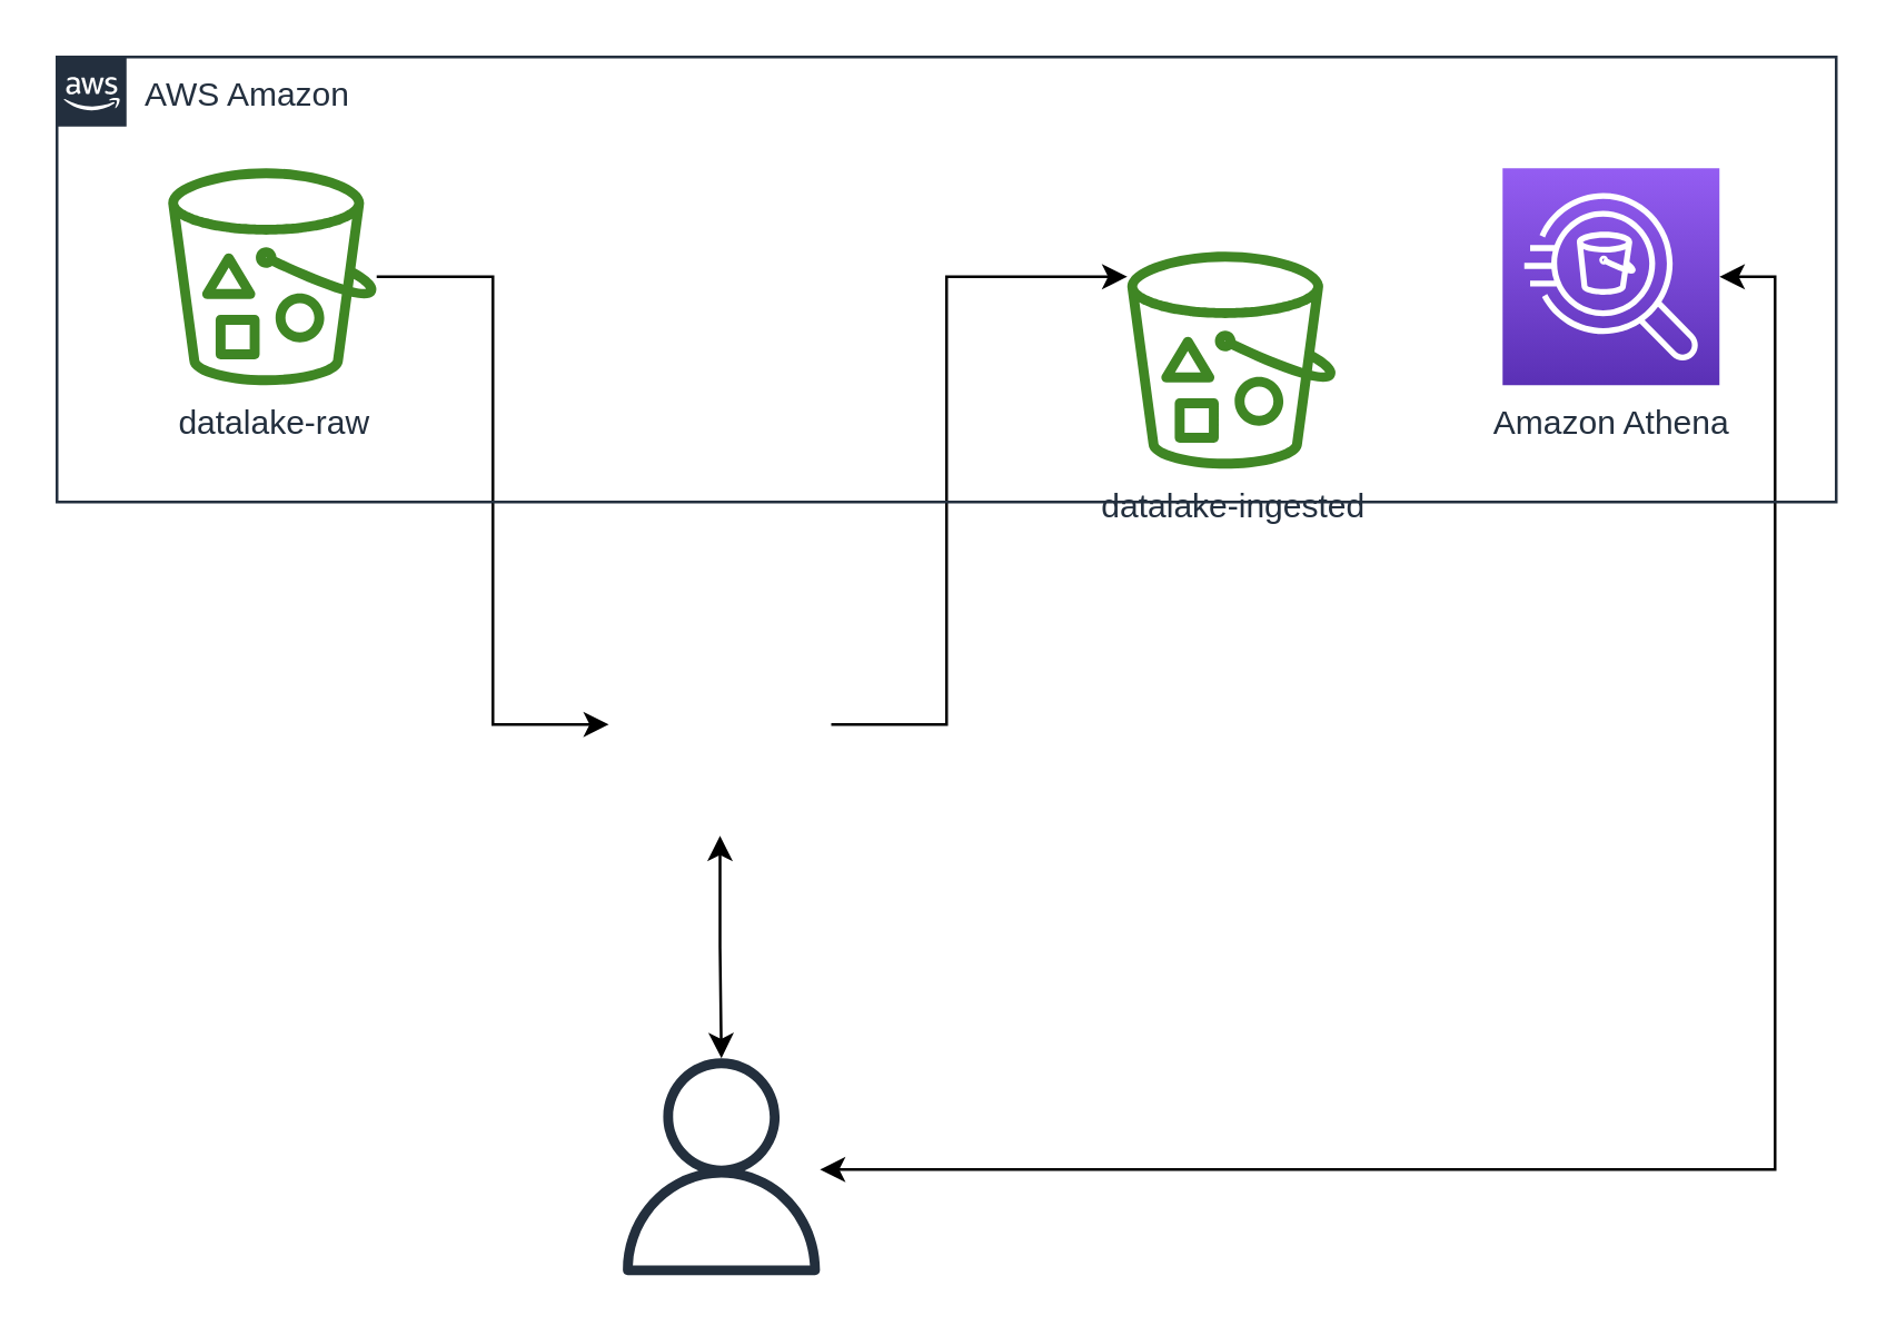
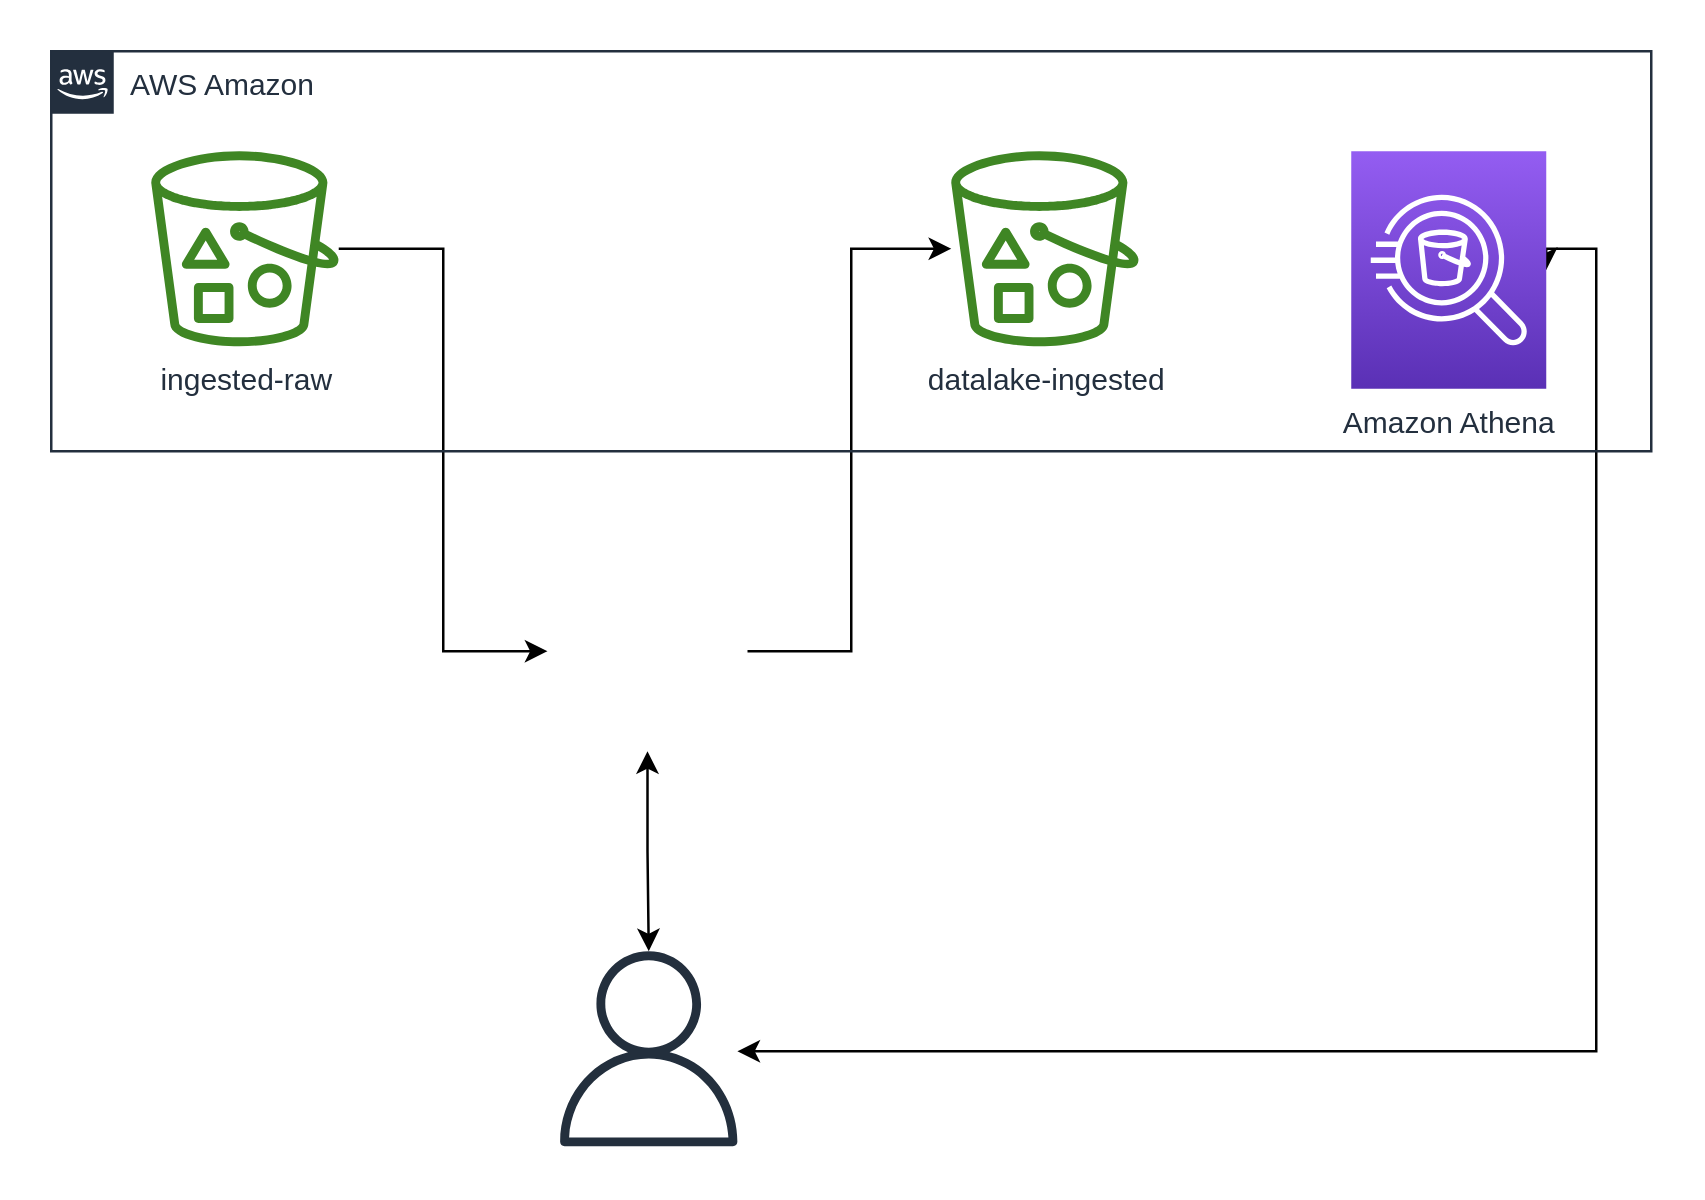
- <mxCell id="6" value="Amazon Athena" style="sketch=0;points=[[0,0,0],[0.25,0,0],[0.5,0,0],[0.75,0,0],[1,0,0],[0,1,0],[0.25,1,0],[0.5,1,0],[0.75,1,0],[1,1,0],[0,0.25,0],[0,0.5,0],[0,0.75,0],[1,0.25,0],[1,0.5,0],[1,0.75,0]];outlineConnect=0;fontColor=#232F3E;gradientColor=#945DF2;gradientDirection=north;fillColor=#5A30B5;strokeColor=#ffffff;dashed=0;verticalLabelPosition=bottom;verticalAlign=top;align=center;html=1;fontSize=12;fontStyle=0;aspect=fixed;shape=mxgraph.aws4.resourceIcon;resIcon=mxgraph.aws4.athena;" vertex="1" parent="1"><mxGeometry x="540" y="60" width="78" height="78" as="geometry" /></mxCell>
+ <mxCell id="6" value="Amazon Athena" style="sketch=0;points=[[0,0,0],[0.25,0,0],[0.5,0,0],[0.75,0,0],[1,0,0],[0,1,0],[0.25,1,0],[0.5,1,0],[0.75,1,0],[1,1,0],[0,0.25,0],[0,0.5,0],[0,0.75,0],[1,0.25,0],[1,0.5,0],[1,0.75,0]];outlineConnect=0;fontColor=#232F3E;gradientColor=#945DF2;gradientDirection=north;fillColor=#5A30B5;strokeColor=#ffffff;dashed=0;verticalLabelPosition=bottom;verticalAlign=top;align=center;html=1;fontSize=12;fontStyle=0;aspect=fixed;shape=mxgraph.aws4.resourceIcon;resIcon=mxgraph.aws4.athena;" vertex="1" parent="1"><mxGeometry x="540" y="60" width="78" height="95" as="geometry" /></mxCell>
- <mxCell id="4" value="datalake-ingested" style="sketch=0;outlineConnect=0;fontColor=#232F3E;gradientColor=none;fillColor=#3F8624;strokeColor=none;dashed=0;verticalLabelPosition=bottom;verticalAlign=top;align=center;html=1;fontSize=12;fontStyle=0;aspect=fixed;pointerEvents=1;shape=mxgraph.aws4.bucket_with_objects;" vertex="1" parent="1"><mxGeometry x="405" y="90" width="75" height="78" as="geometry" /></mxCell>
+ <mxCell id="4" value="datalake-ingested" style="sketch=0;outlineConnect=0;fontColor=#232F3E;gradientColor=none;fillColor=#3F8624;strokeColor=none;dashed=0;verticalLabelPosition=bottom;verticalAlign=top;align=center;html=1;fontSize=12;fontStyle=0;aspect=fixed;pointerEvents=1;shape=mxgraph.aws4.bucket_with_objects;" vertex="1" parent="1"><mxGeometry x="380" y="60" width="75" height="78" as="geometry" /></mxCell>
- <mxCell id="3" value="datalake-raw" style="sketch=0;outlineConnect=0;fontColor=#232F3E;gradientColor=none;fillColor=#3F8624;strokeColor=none;dashed=0;verticalLabelPosition=bottom;verticalAlign=top;align=center;html=1;fontSize=12;fontStyle=0;aspect=fixed;pointerEvents=1;shape=mxgraph.aws4.bucket_with_objects;" vertex="1" parent="1"><mxGeometry x="60" y="60" width="75" height="78" as="geometry" /></mxCell>
+ <mxCell id="3" value="ingested-raw" style="sketch=0;outlineConnect=0;fontColor=#232F3E;gradientColor=none;fillColor=#3F8624;strokeColor=none;dashed=0;verticalLabelPosition=bottom;verticalAlign=top;align=center;html=1;fontSize=12;fontStyle=0;aspect=fixed;pointerEvents=1;shape=mxgraph.aws4.bucket_with_objects;" vertex="1" parent="1"><mxGeometry x="60" y="60" width="75" height="78" as="geometry" /></mxCell>
